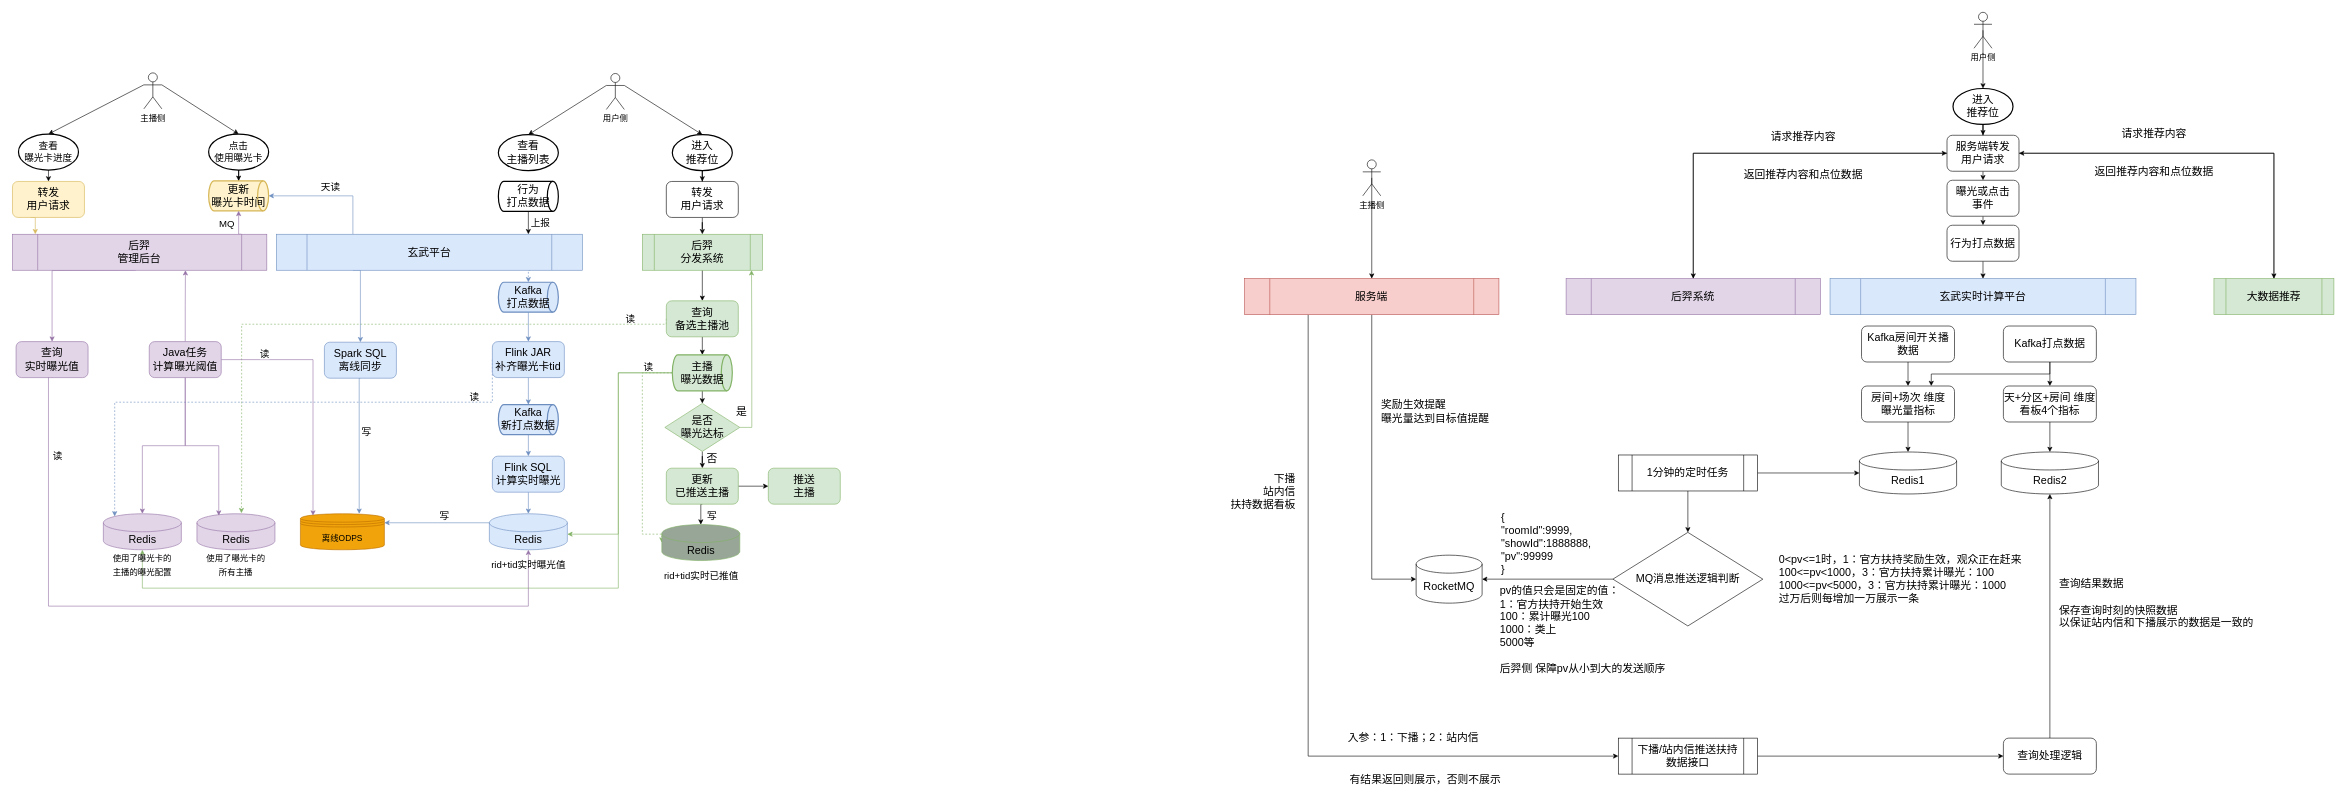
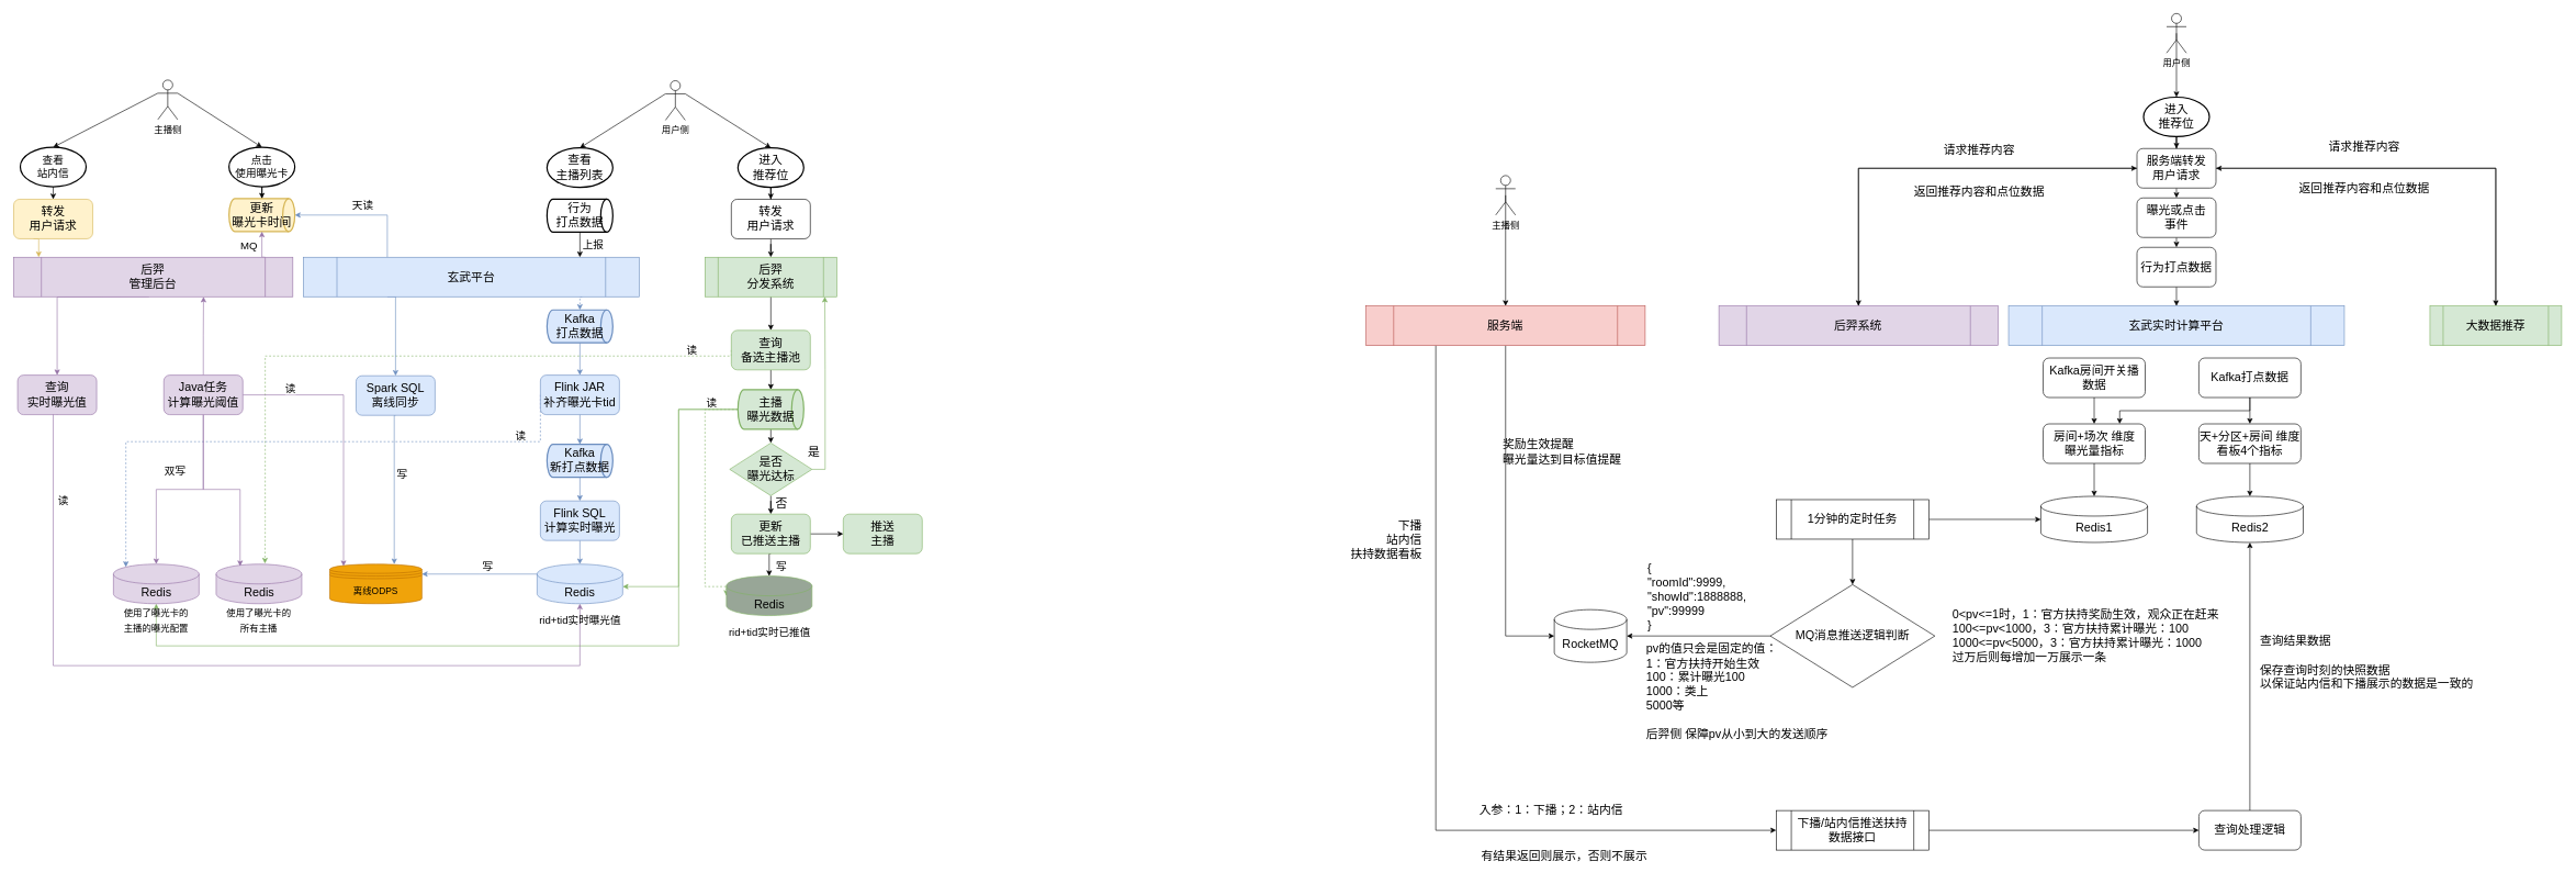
- <mxCell id="40" value="&lt;font style=&quot;font-size: 16px;&quot;&gt;查看&lt;br style=&quot;&quot;&gt;曝光卡进度&lt;/font&gt;" style="strokeWidth=2;html=1;shape=mxgraph.flowchart.start_1;whiteSpace=wrap;fontSize=14;" vertex="1" parent="1"><mxGeometry x="30" y="223" width="100" height="60" as="geometry" /></mxCell>
+ <mxCell id="40" value="&lt;font style=&quot;font-size: 16px;&quot;&gt;查看&lt;br style=&quot;&quot;&gt;站内信&lt;/font&gt;" style="strokeWidth=2;html=1;shape=mxgraph.flowchart.start_1;whiteSpace=wrap;fontSize=14;" vertex="1" parent="1"><mxGeometry x="30" y="223" width="100" height="60" as="geometry" /></mxCell>
- <mxCell id="138" value="&lt;div style=&quot;font-size: 18px;&quot;&gt;奖励生效提醒&lt;/div&gt;&lt;div style=&quot;font-size: 18px;&quot;&gt;曝光量达到目标值提醒&lt;/div&gt;" style="text;html=1;align=left;verticalAlign=middle;resizable=0;points=[];autosize=1;strokeColor=none;fillColor=none;" vertex="1" parent="1"><mxGeometry x="2300" y="656" width="200" height="60" as="geometry" /></mxCell>
+ <mxCell id="138" value="&lt;div style=&quot;font-size: 18px;&quot;&gt;奖励生效提醒&lt;/div&gt;&lt;div style=&quot;font-size: 18px;&quot;&gt;曝光量达到目标值提醒&lt;/div&gt;" style="text;html=1;align=left;verticalAlign=middle;resizable=0;points=[];autosize=1;strokeColor=none;fillColor=none;" vertex="1" parent="1"><mxGeometry x="2280" y="656" width="200" height="60" as="geometry" /></mxCell>
+ <mxCell id="86" value="双写" style="text;html=1;align=center;verticalAlign=middle;resizable=0;points=[];autosize=1;fontSize=16;" vertex="1" parent="1"><mxGeometry x="240" y="704" width="50" height="20" as="geometry" /></mxCell>
